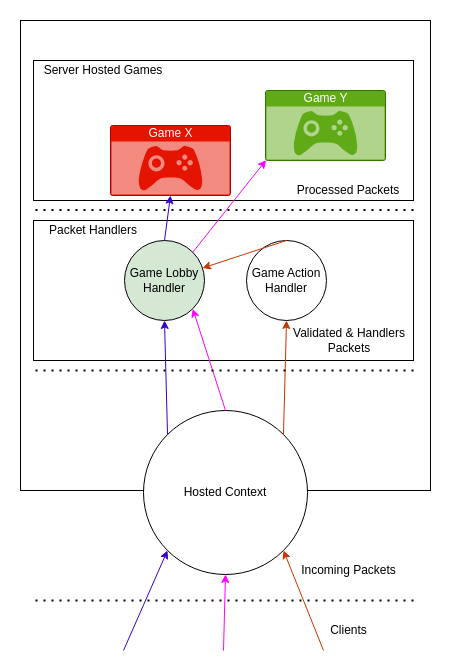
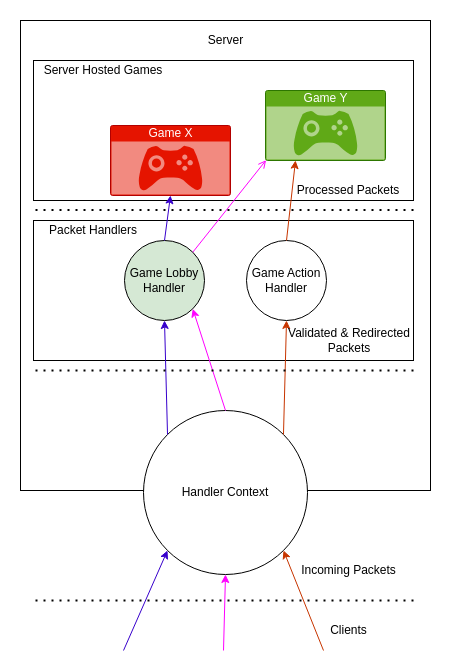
+ <mxCell id="29" value="&lt;font color=&quot;#000000&quot;&gt;Server&lt;/font&gt;" style="text;html=1;align=center;verticalAlign=middle;resizable=0;points=[];autosize=1;fontColor=#FF00FF;" vertex="1" parent="1"><mxGeometry x="200" y="30" width="50" height="20" as="geometry" /></mxCell>
- <mxCell id="13" value="" style="endArrow=classic;html=1;exitX=1;exitY=0;exitDx=0;exitDy=0;entryX=0.005;entryY=0.995;entryDx=0;entryDy=0;entryPerimeter=0;strokeColor=#FF00FF;" parent="1" source="6" target="12" edge="1"><mxGeometry width="50" height="50" relative="1" as="geometry"><mxPoint x="357" y="250" as="sourcePoint" /><mxPoint x="194.4" y="169.65" as="targetPoint" /></mxGeometry></mxCell>
+ <mxCell id="13" value="" style="endArrow=open;html=1;exitX=1;exitY=0;exitDx=0;exitDy=0;entryX=0.005;entryY=0.995;entryDx=0;entryDy=0;entryPerimeter=0;strokeColor=#FF00FF;" parent="1" source="6" target="12" edge="1"><mxGeometry width="50" height="50" relative="1" as="geometry"><mxPoint x="357" y="250" as="sourcePoint" /><mxPoint x="194.4" y="169.65" as="targetPoint" /></mxGeometry></mxCell>
- <mxCell id="11" value="" style="endArrow=classic;html=1;exitX=0.5;exitY=0;exitDx=0;exitDy=0;fillColor=#fa6800;strokeColor=#C73500;" parent="1" source="7" target="6" edge="1"><mxGeometry width="50" height="50" relative="1" as="geometry"><mxPoint x="235" y="250" as="sourcePoint" /><mxPoint x="235" y="150" as="targetPoint" /></mxGeometry></mxCell>
+ <mxCell id="11" value="" style="endArrow=classic;html=1;exitX=0.5;exitY=0;exitDx=0;exitDy=0;entryX=0.25;entryY=1;entryDx=0;entryDy=0;entryPerimeter=0;fillColor=#fa6800;strokeColor=#C73500;" parent="1" source="7" target="12" edge="1"><mxGeometry width="50" height="50" relative="1" as="geometry"><mxPoint x="235" y="250" as="sourcePoint" /><mxPoint x="235" y="150" as="targetPoint" /></mxGeometry></mxCell>
- <mxCell id="21" value="Validated &amp;amp; Handlers Packets" style="text;html=1;strokeColor=none;fillColor=none;align=center;verticalAlign=middle;whiteSpace=wrap;rounded=0;" parent="1" vertex="1"><mxGeometry x="284" y="330" width="130" height="20" as="geometry" /></mxCell>
+ <mxCell id="21" value="Validated &amp;amp; Redirected Packets" style="text;html=1;strokeColor=none;fillColor=none;align=center;verticalAlign=middle;whiteSpace=wrap;rounded=0;" parent="1" vertex="1"><mxGeometry x="284" y="330" width="130" height="20" as="geometry" /></mxCell>
- <mxCell id="5" value="Hosted Context" style="ellipse;whiteSpace=wrap;html=1;aspect=fixed;" parent="1" vertex="1"><mxGeometry x="143" y="410" width="164" height="164" as="geometry" /></mxCell>
+ <mxCell id="5" value="Handler Context" style="ellipse;whiteSpace=wrap;html=1;aspect=fixed;" parent="1" vertex="1"><mxGeometry x="143" y="410" width="164" height="164" as="geometry" /></mxCell>
